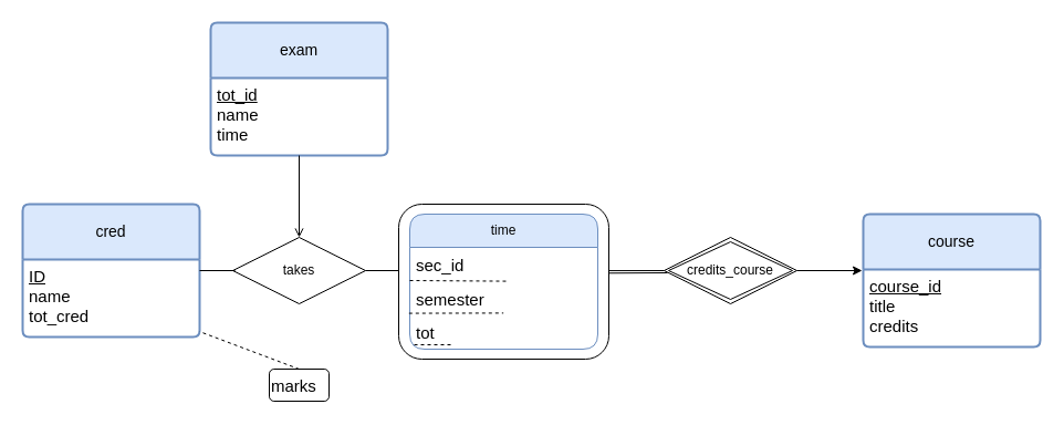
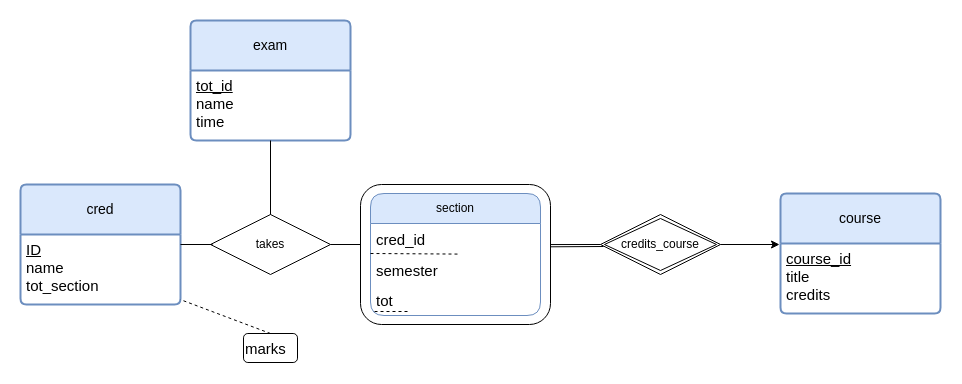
- <mxCell id="25" value="" style="endArrow=open;html=1;rounded=0;entryX=0.5;entryY=0;entryDx=0;entryDy=0;exitX=0.5;exitY=1;exitDx=0;exitDy=0;" parent="1" source="24" target="16" edge="1"><mxGeometry relative="1" as="geometry"><mxPoint x="265" y="140" as="sourcePoint" /><mxPoint x="425" y="140" as="targetPoint" /></mxGeometry></mxCell>
+ <mxCell id="25" value="" style="endArrow=none;html=1;rounded=0;entryX=0.5;entryY=0;entryDx=0;entryDy=0;exitX=0.5;exitY=1;exitDx=0;exitDy=0;" parent="1" source="24" target="16" edge="1"><mxGeometry relative="1" as="geometry"><mxPoint x="265" y="140" as="sourcePoint" /><mxPoint x="425" y="140" as="targetPoint" /></mxGeometry></mxCell>
- <mxCell id="6" value="time" style="swimlane;fontStyle=0;childLayout=stackLayout;horizontal=1;startSize=30;horizontalStack=0;resizeParent=1;resizeParentMax=0;resizeLast=0;collapsible=1;marginBottom=0;whiteSpace=wrap;html=1;rounded=1;fillColor=#dae8fc;strokeColor=#6c8ebf;" parent="1" vertex="1"><mxGeometry x="370" y="193" width="170" height="122" as="geometry" /></mxCell>
+ <mxCell id="6" value="section" style="swimlane;fontStyle=0;childLayout=stackLayout;horizontal=1;startSize=30;horizontalStack=0;resizeParent=1;resizeParentMax=0;resizeLast=0;collapsible=1;marginBottom=0;whiteSpace=wrap;html=1;rounded=1;fillColor=#dae8fc;strokeColor=#6c8ebf;" parent="1" vertex="1"><mxGeometry x="370" y="193" width="170" height="122" as="geometry" /></mxCell>
- <mxCell id="8" value="&lt;span style=&quot;font-size: 15px;&quot;&gt;sec_id&lt;/span&gt;" style="text;strokeColor=none;fillColor=none;align=left;verticalAlign=middle;spacingLeft=4;spacingRight=4;overflow=hidden;points=[[0,0.5],[1,0.5]];portConstraint=eastwest;rotatable=0;whiteSpace=wrap;html=1;" parent="6" vertex="1"><mxGeometry y="30" width="170" height="32" as="geometry" /></mxCell>
+ <mxCell id="8" value="&lt;span style=&quot;font-size: 15px;&quot;&gt;cred_id&lt;/span&gt;" style="text;strokeColor=none;fillColor=none;align=left;verticalAlign=middle;spacingLeft=4;spacingRight=4;overflow=hidden;points=[[0,0.5],[1,0.5]];portConstraint=eastwest;rotatable=0;whiteSpace=wrap;html=1;" parent="6" vertex="1"><mxGeometry y="30" width="170" height="32" as="geometry" /></mxCell>
- <mxCell id="3" value="&lt;font style=&quot;font-size: 15px;&quot;&gt;&lt;u&gt;ID&lt;/u&gt;&lt;/font&gt;&lt;div&gt;&lt;font style=&quot;font-size: 15px;&quot;&gt;name&lt;/font&gt;&lt;/div&gt;&lt;div&gt;&lt;font style=&quot;font-size: 15px;&quot;&gt;tot_cred&lt;/font&gt;&lt;/div&gt;" style="align=left;strokeColor=none;fillColor=none;spacingLeft=4;spacingRight=4;fontSize=12;verticalAlign=top;resizable=0;rotatable=0;part=1;html=1;whiteSpace=wrap;" parent="2" vertex="1"><mxGeometry y="50" width="160" height="70" as="geometry" /></mxCell>
+ <mxCell id="3" value="&lt;font style=&quot;font-size: 15px;&quot;&gt;&lt;u&gt;ID&lt;/u&gt;&lt;/font&gt;&lt;div&gt;&lt;font style=&quot;font-size: 15px;&quot;&gt;name&lt;/font&gt;&lt;/div&gt;&lt;div&gt;&lt;font style=&quot;font-size: 15px;&quot;&gt;tot_section&lt;/font&gt;&lt;/div&gt;" style="align=left;strokeColor=none;fillColor=none;spacingLeft=4;spacingRight=4;fontSize=12;verticalAlign=top;resizable=0;rotatable=0;part=1;html=1;whiteSpace=wrap;" parent="2" vertex="1"><mxGeometry y="50" width="160" height="70" as="geometry" /></mxCell>
- <mxCell id="11" value="" style="endArrow=none;dashed=1;html=1;rounded=0;exitX=-0.004;exitY=-0.081;exitDx=0;exitDy=0;exitPerimeter=0;entryX=0.498;entryY=0.913;entryDx=0;entryDy=0;entryPerimeter=0;" parent="6" source="10" target="9" edge="1"><mxGeometry width="50" height="50" relative="1" as="geometry"><mxPoint x="150" y="120" as="sourcePoint" /><mxPoint x="85" y="90" as="targetPoint" /></mxGeometry></mxCell>
